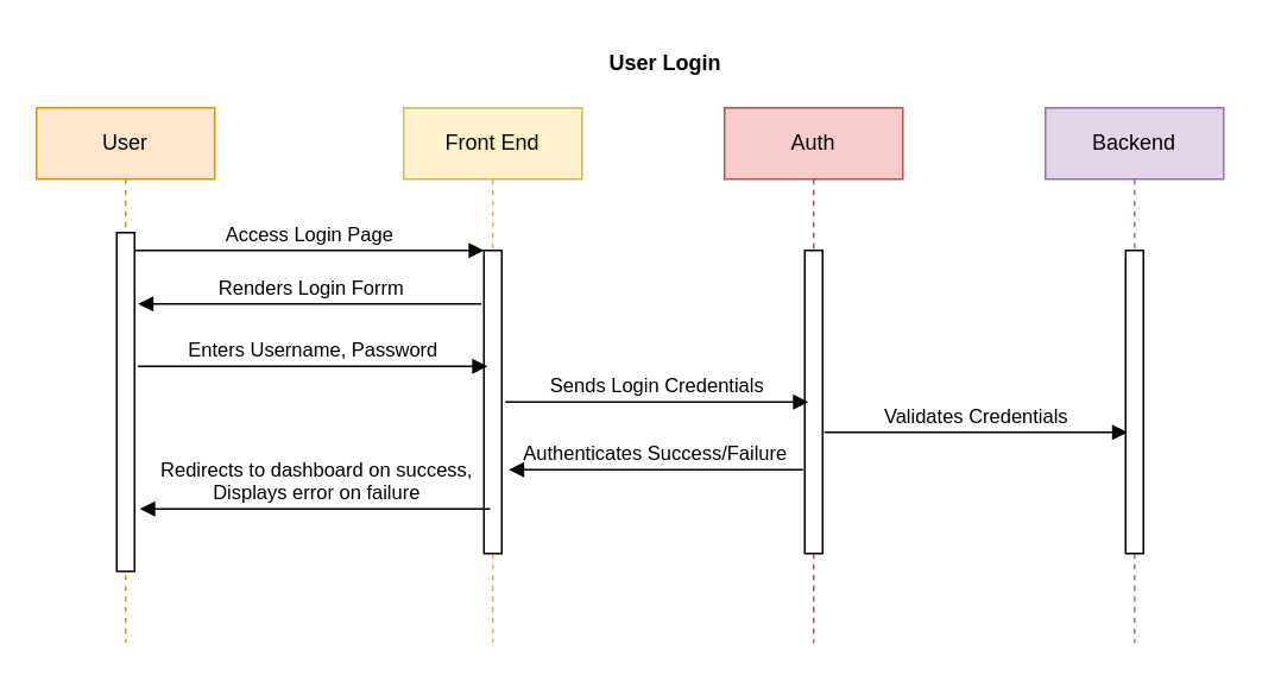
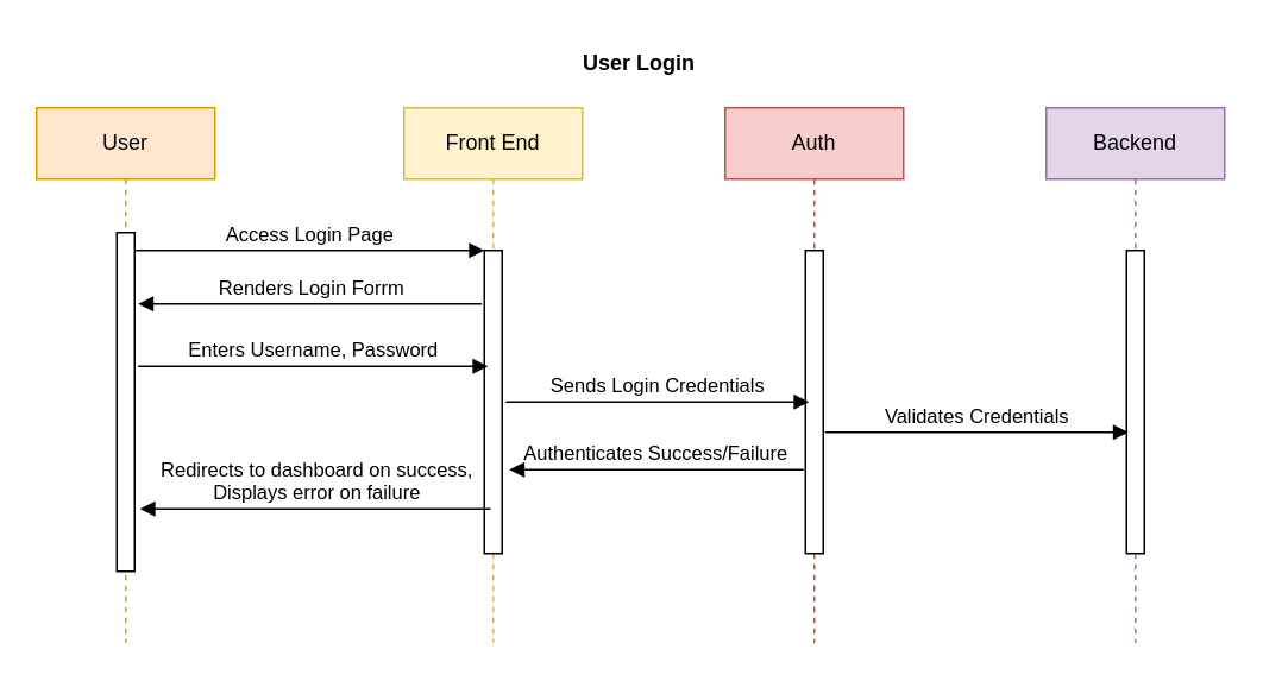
- <mxCell id="17" value="&lt;b&gt;User Login&lt;/b&gt;" style="text;html=1;align=center;verticalAlign=middle;whiteSpace=wrap;rounded=0;" vertex="1" parent="1"><mxGeometry x="328" y="20" width="90" height="30" as="geometry" /></mxCell>
+ <mxCell id="17" value="&lt;b&gt;User Login&lt;/b&gt;" style="text;html=1;align=center;verticalAlign=middle;whiteSpace=wrap;rounded=0;" vertex="1" parent="1"><mxGeometry x="313" width="90" height="30" as="geometry" y="20" /></mxCell>
